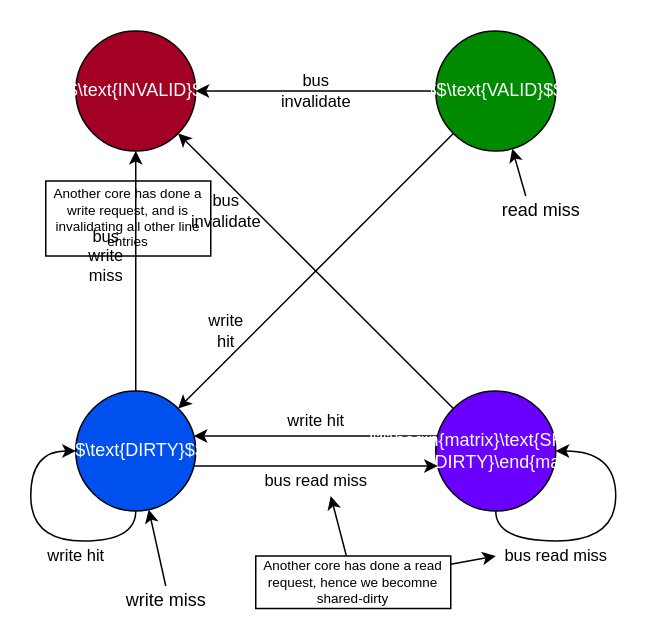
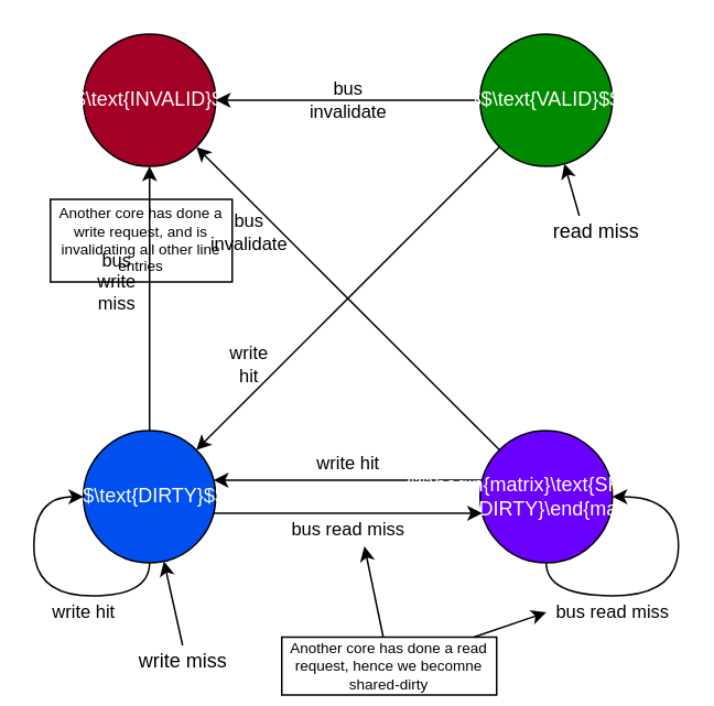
- <mxCell id="18" value="Another core has done a read request, hence we becomne shared-dirty" style="text;html=1;strokeColor=#000000;fillColor=none;align=center;verticalAlign=middle;whiteSpace=wrap;rounded=0;fontSize=9;" vertex="1" parent="1"><mxGeometry x="170" y="370" width="130" height="35" as="geometry" /></mxCell>
+ <mxCell id="18" value="Another core has done a read request, hence we becomne shared-dirty" style="text;html=1;strokeColor=#000000;fillColor=none;align=center;verticalAlign=middle;whiteSpace=wrap;rounded=0;fontSize=9;" vertex="1" parent="1"><mxGeometry x="170" y="385" width="130" height="35" as="geometry" /></mxCell>
